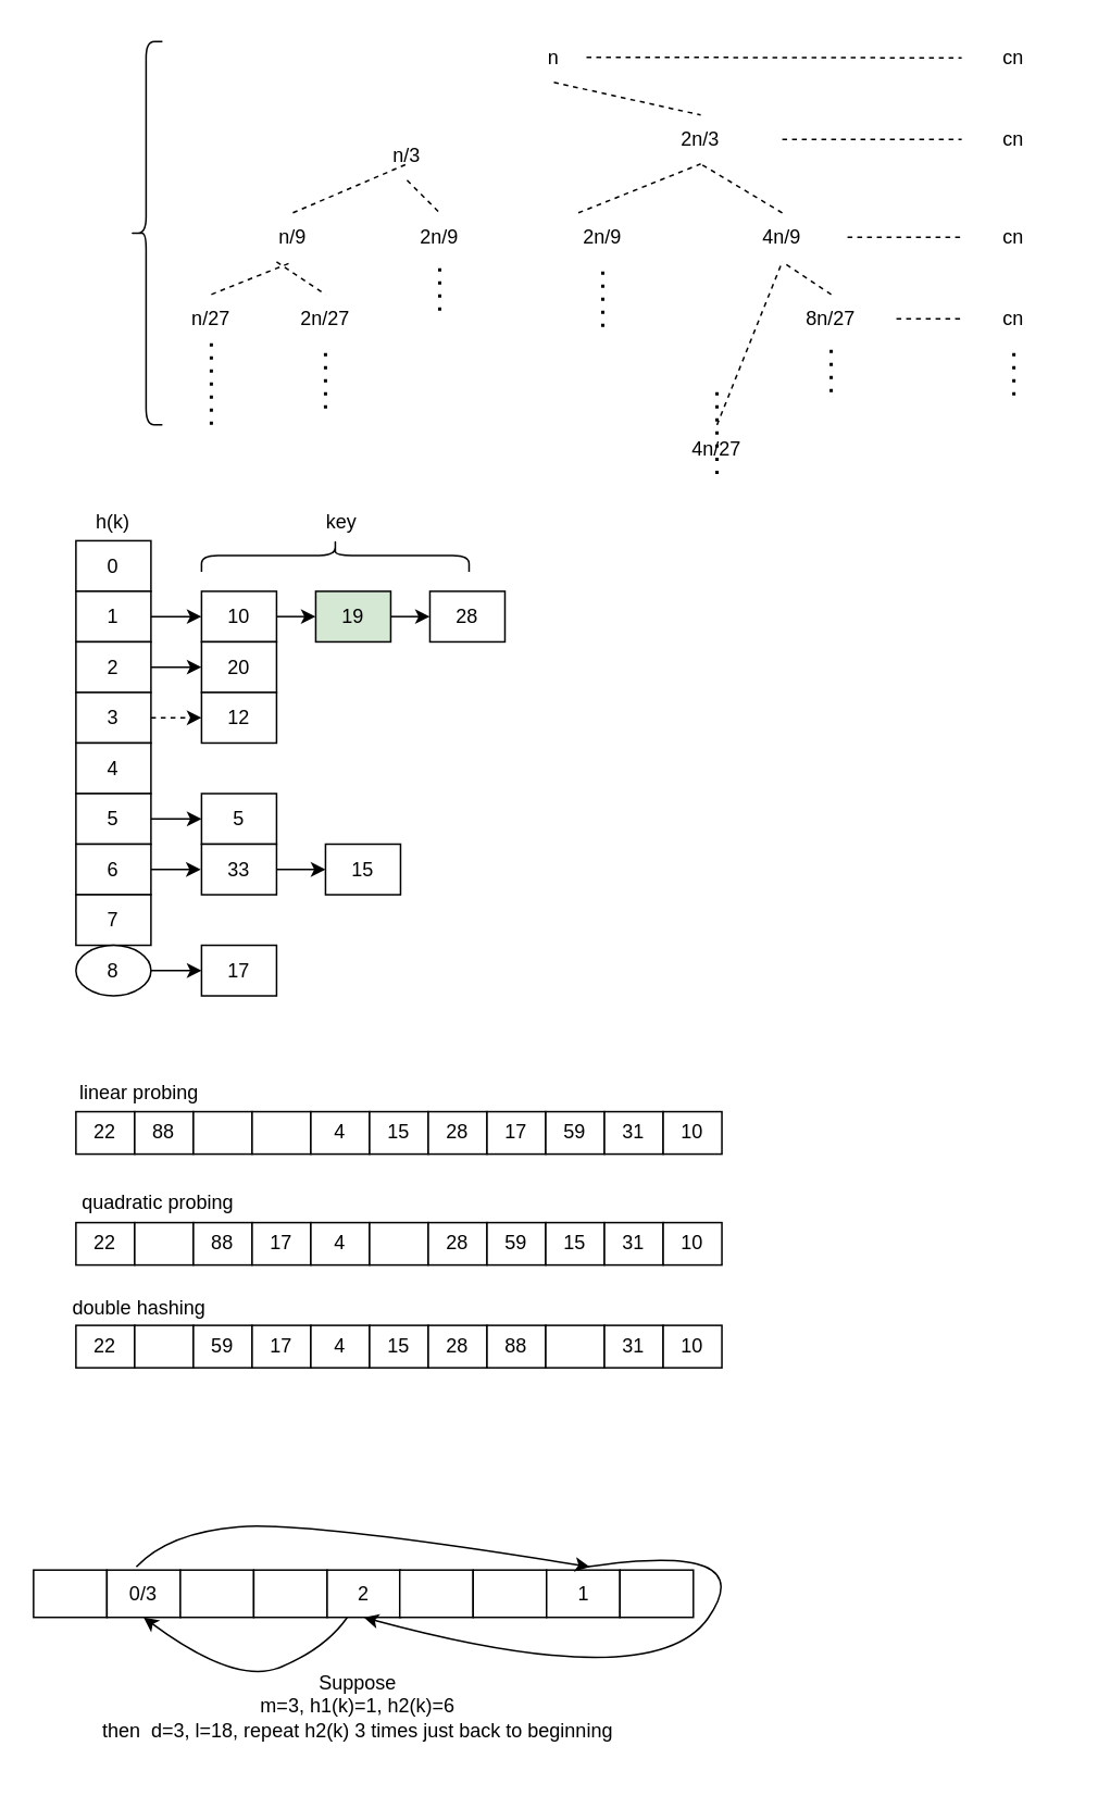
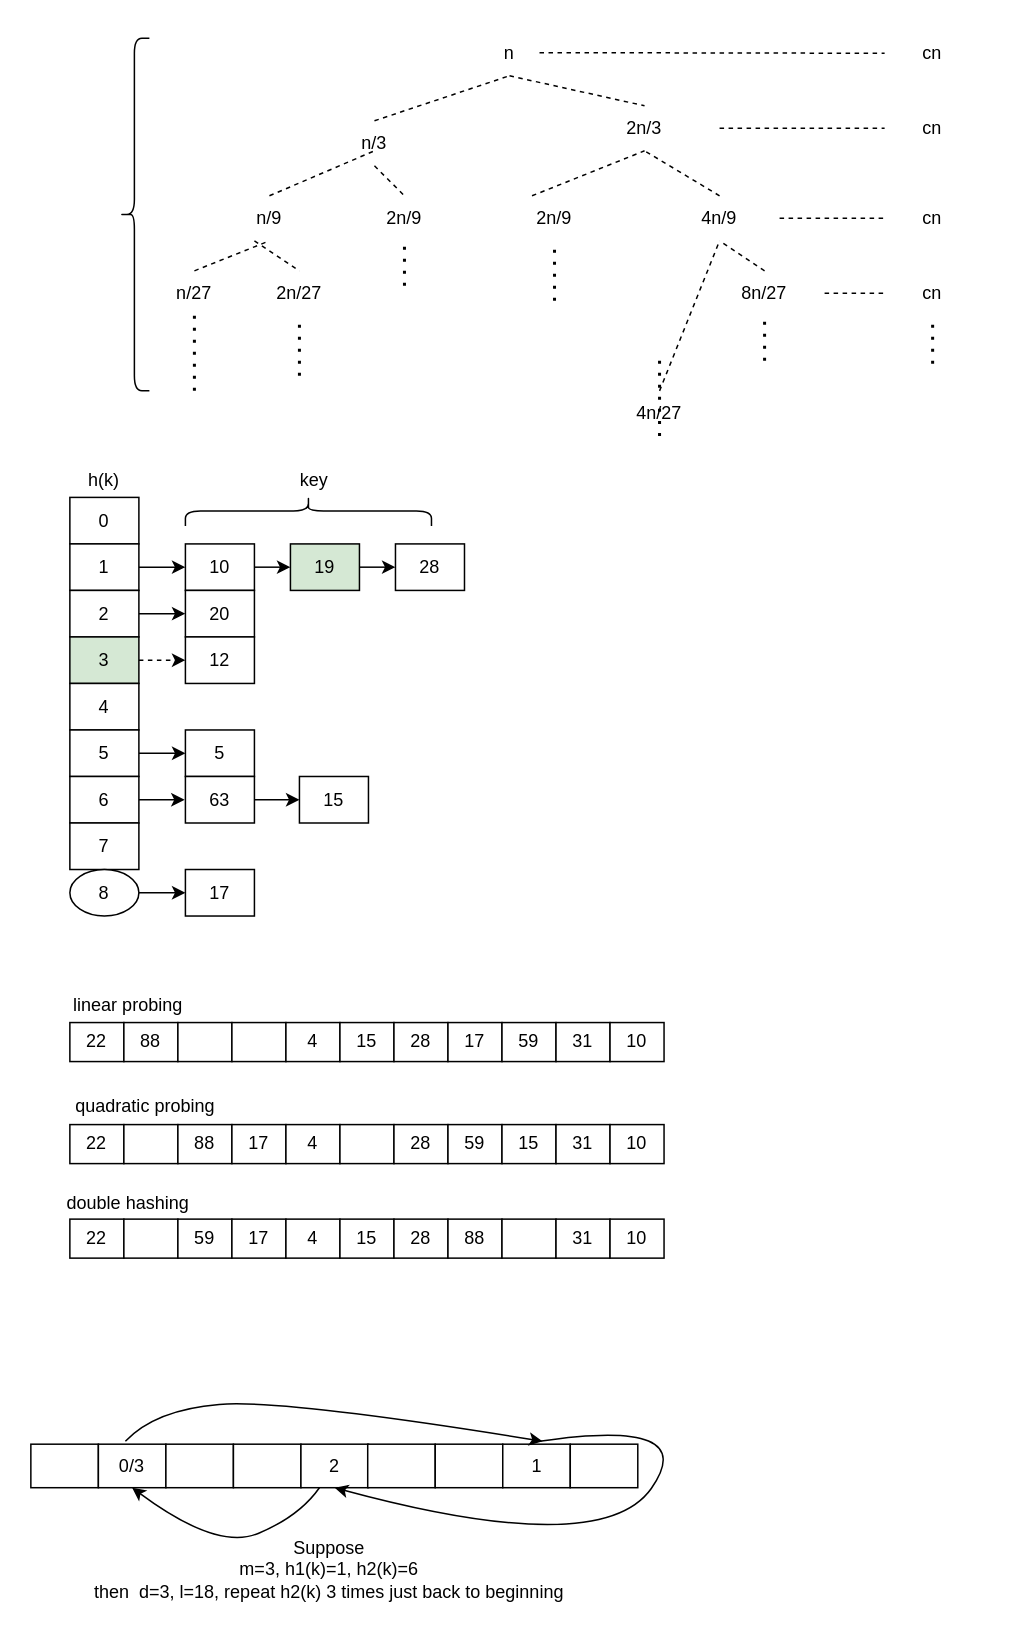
+ <mxCell id="12" value="" style="endArrow=none;dashed=1;html=1;rounded=0;entryX=0.5;entryY=1;entryDx=0;entryDy=0;exitX=0.5;exitY=0;exitDx=0;exitDy=0;" edge="1" parent="1" source="3" target="2"><mxGeometry width="50" height="50" relative="1" as="geometry"><mxPoint x="229" y="250" as="sourcePoint" /><mxPoint x="279" y="200" as="targetPoint" /></mxGeometry></mxCell>
- <mxCell id="45" value="3" style="rounded=0;whiteSpace=wrap;html=1;" vertex="1" parent="1"><mxGeometry x="46" y="424" width="46" height="31" as="geometry" /></mxCell>
+ <mxCell id="45" value="3" style="rounded=0;whiteSpace=wrap;html=1;fillColor=#d5e8d4;" vertex="1" parent="1"><mxGeometry x="46" y="424" width="46" height="31" as="geometry" /></mxCell>
- <mxCell id="63" value="33" style="rounded=0;whiteSpace=wrap;html=1;" vertex="1" parent="1"><mxGeometry x="123" y="517" width="46" height="31" as="geometry" /></mxCell>
+ <mxCell id="63" value="63" style="rounded=0;whiteSpace=wrap;html=1;" vertex="1" parent="1"><mxGeometry x="123" y="517" width="46" height="31" as="geometry" /></mxCell>
